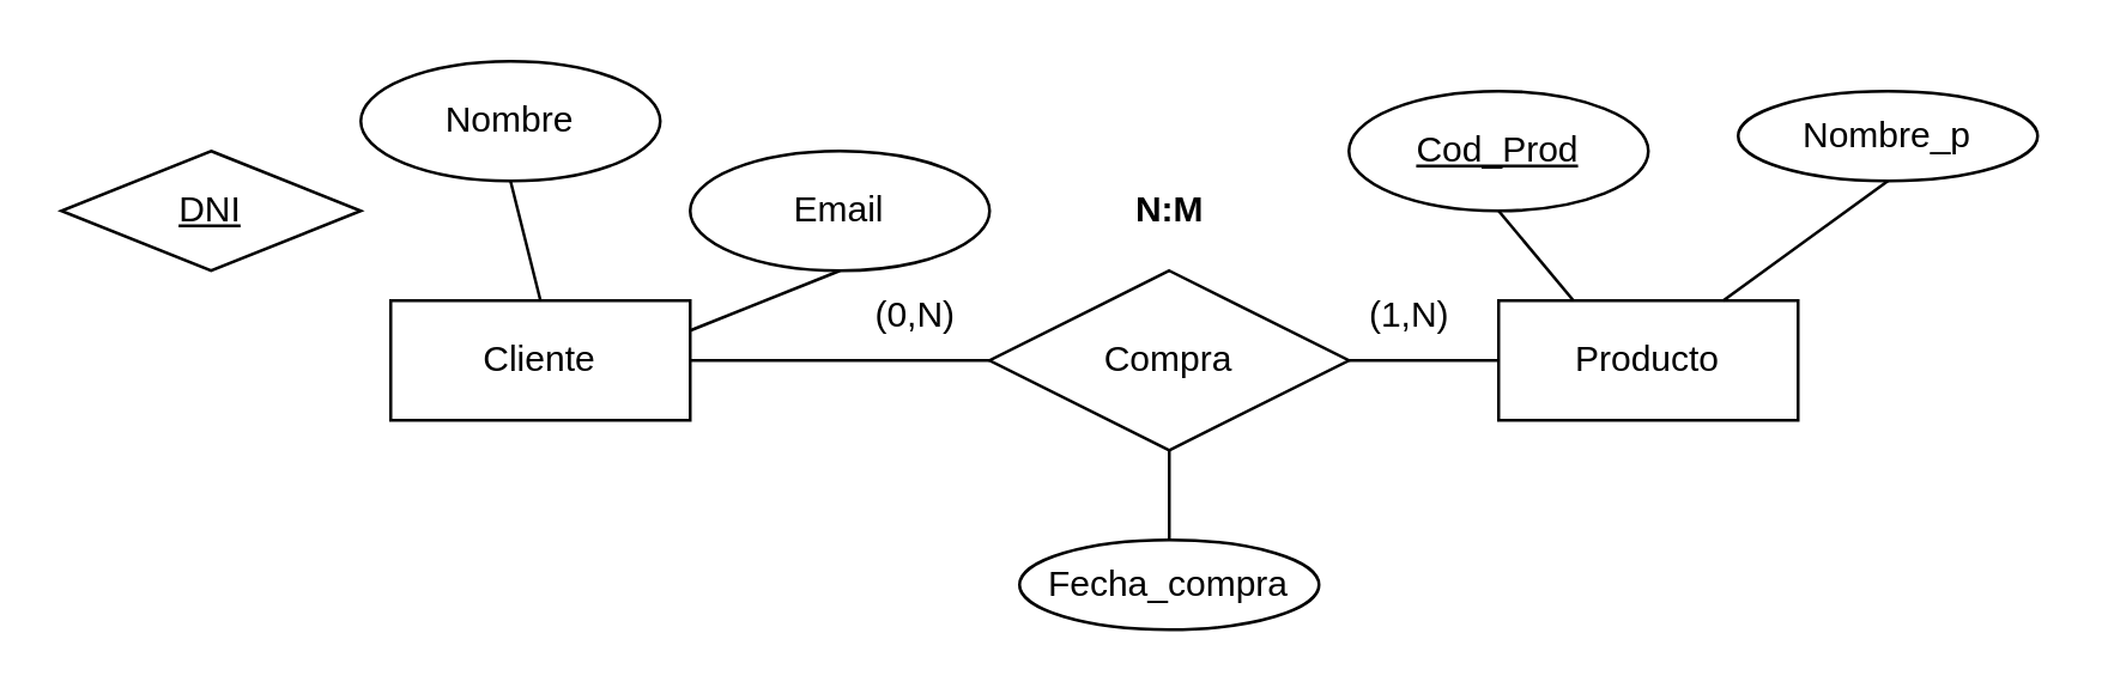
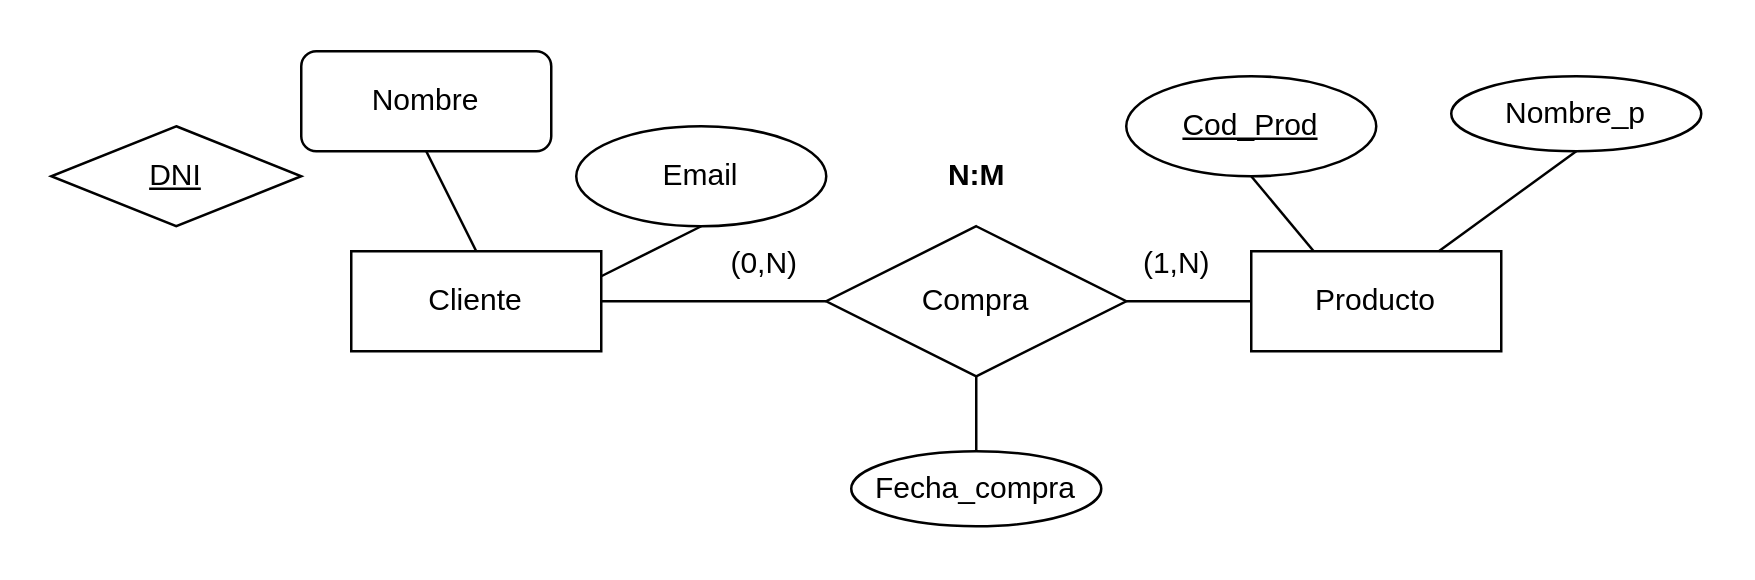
- <mxCell id="12" value="Nombre" style="ellipse;whiteSpace=wrap;html=1;align=center;" vertex="1" parent="1"><mxGeometry x="120" y="20" width="100" height="40" as="geometry" /></mxCell>
+ <mxCell id="12" value="Nombre" style="whiteSpace=wrap;html=1;align=center;rounded=1;" vertex="1" parent="1"><mxGeometry x="120" y="20" width="100" height="40" as="geometry" /></mxCell>
- <mxCell id="3" value="Cliente" style="whiteSpace=wrap;html=1;align=center;" vertex="1" parent="1"><mxGeometry x="130" y="100" width="100" height="40" as="geometry" /></mxCell>
+ <mxCell id="3" value="Cliente" style="whiteSpace=wrap;html=1;align=center;" vertex="1" parent="1"><mxGeometry x="140" y="100" width="100" height="40" as="geometry" /></mxCell>
